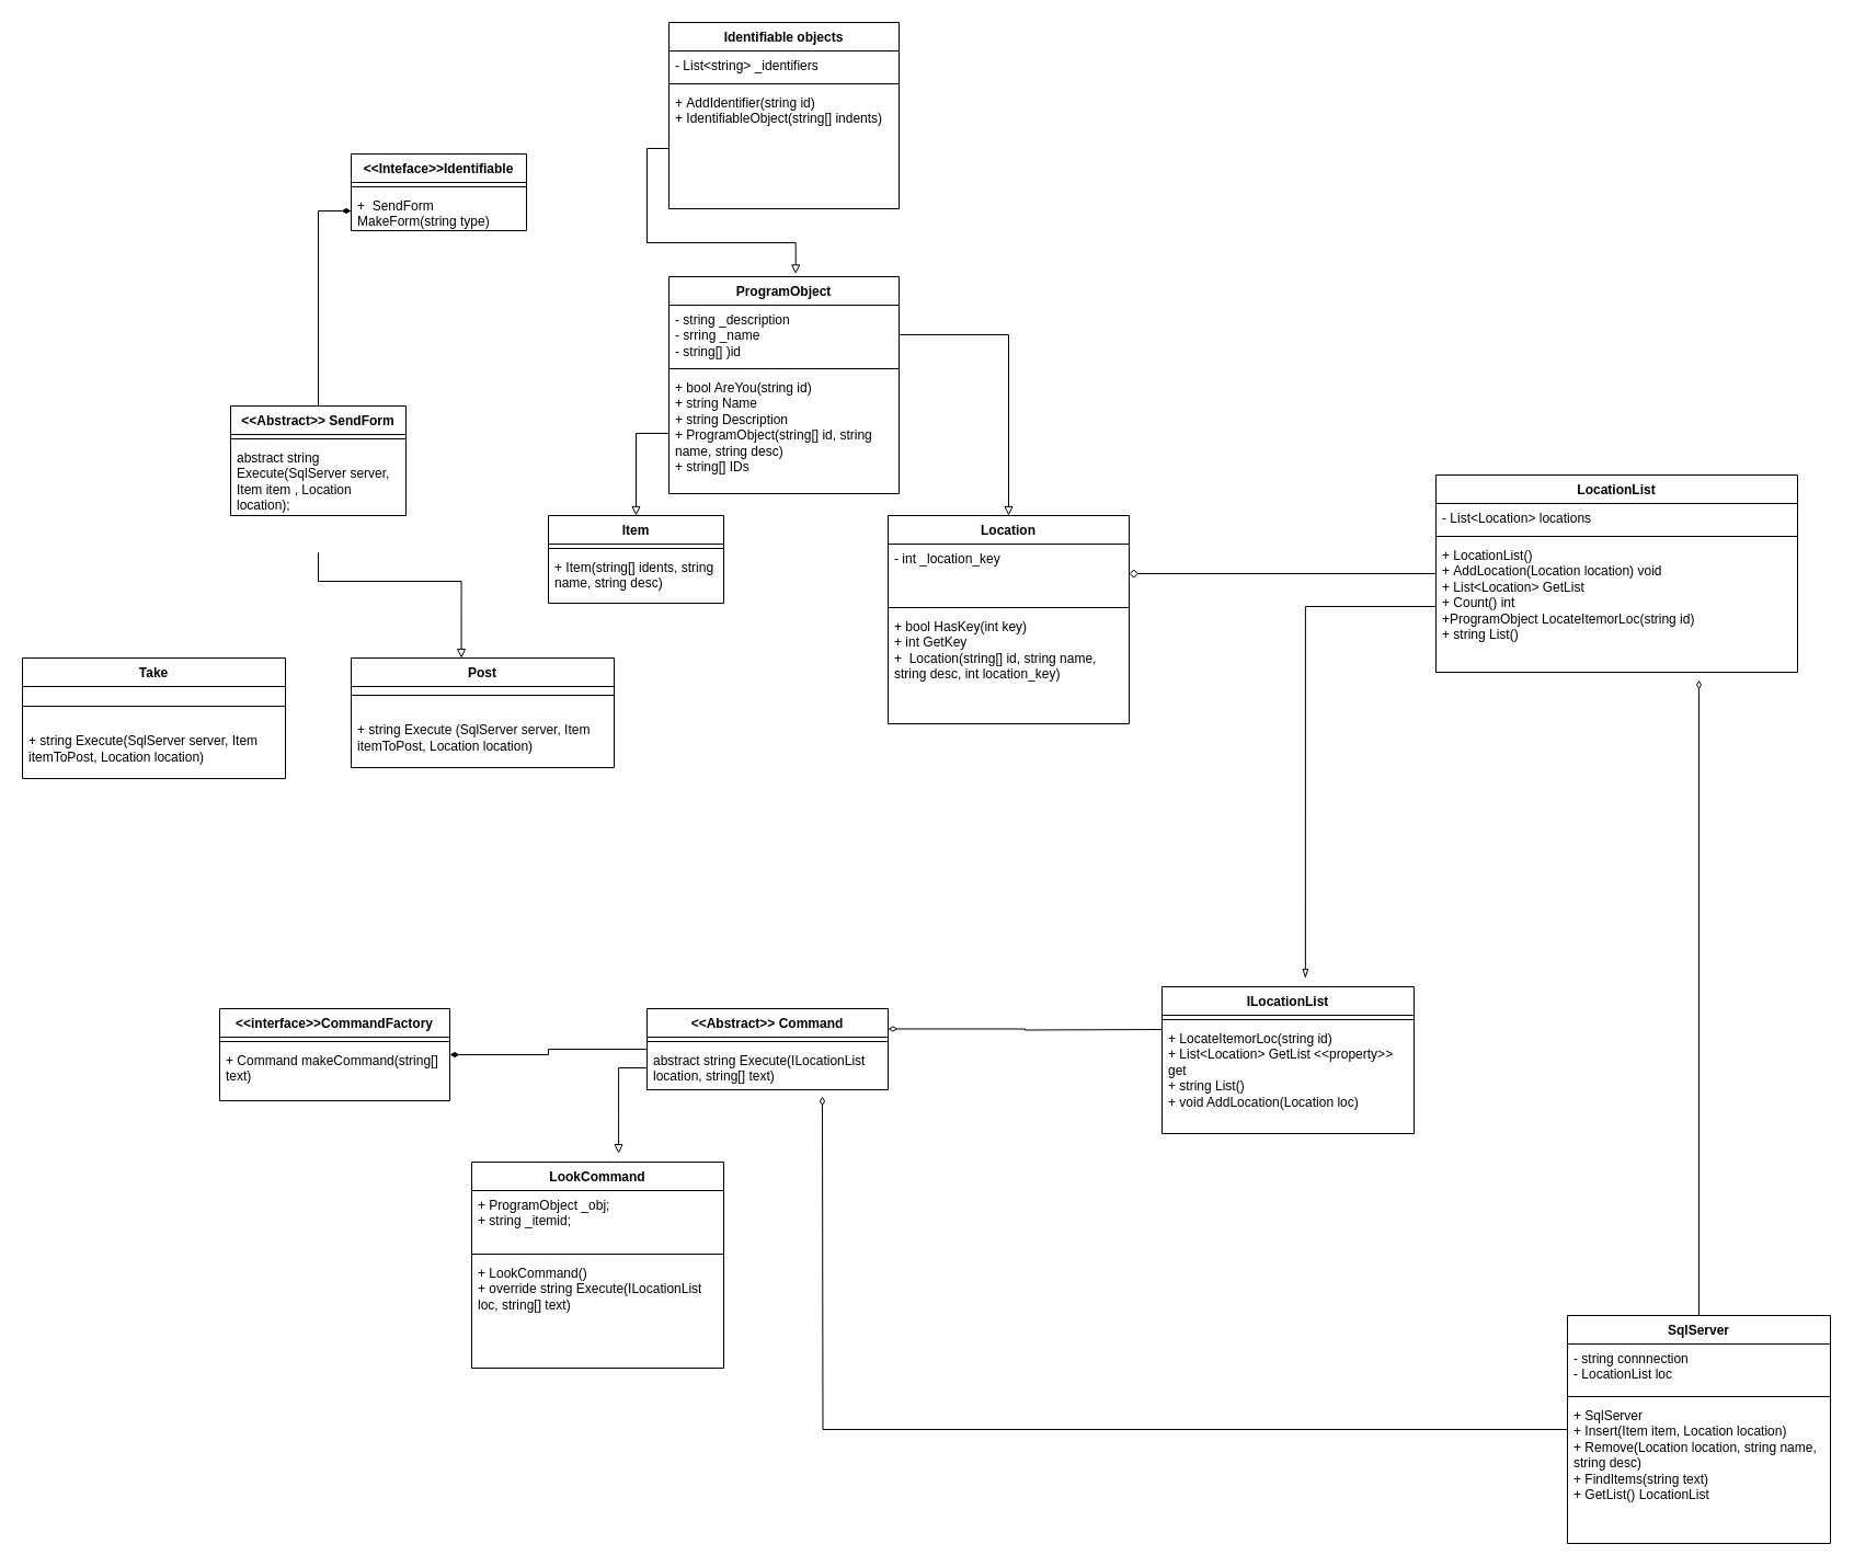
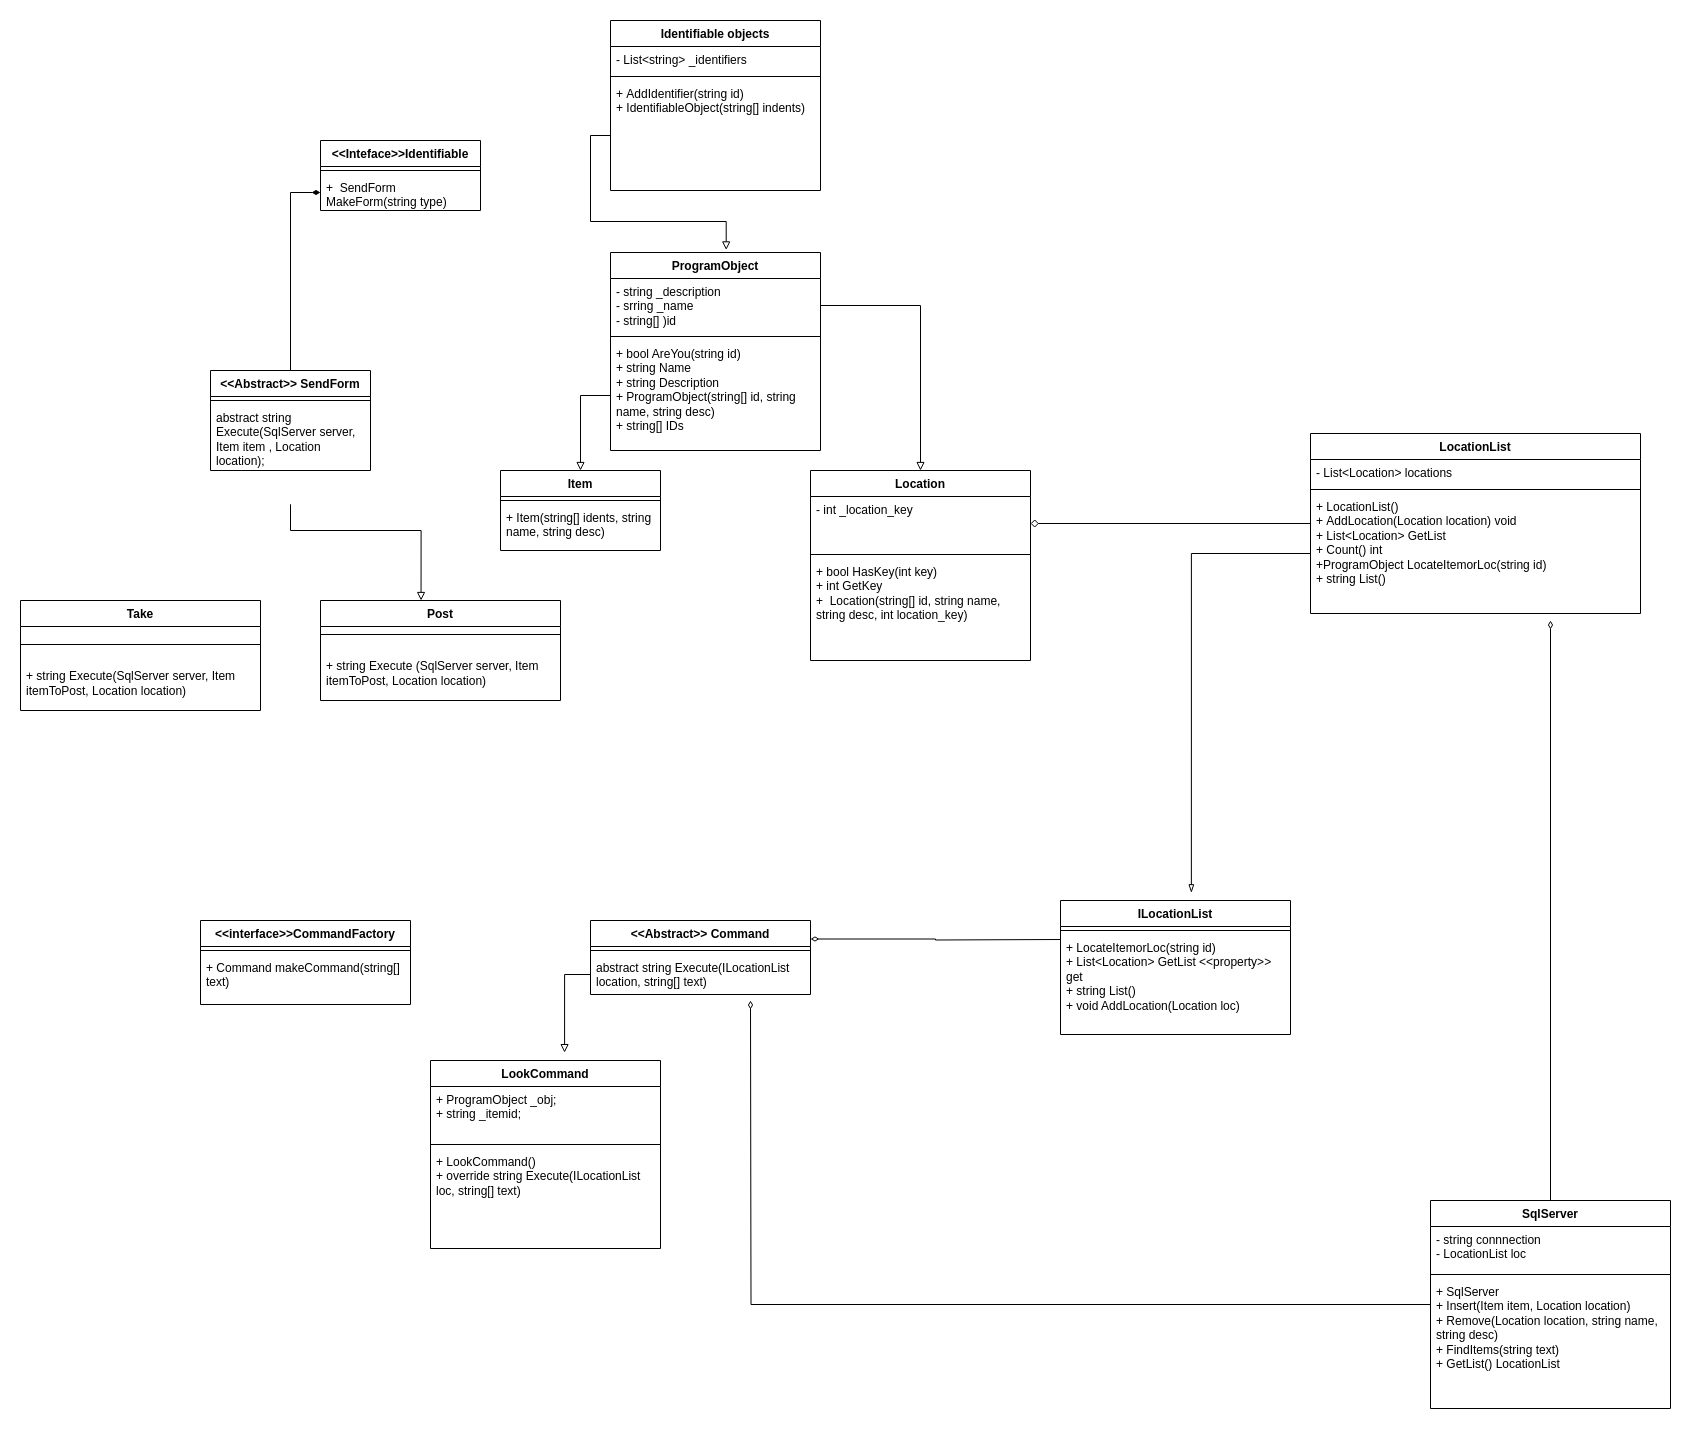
- <mxCell id="9" style="edgeStyle=orthogonalEdgeStyle;rounded=0;orthogonalLoop=1;jettySize=auto;html=1;entryX=1;entryY=0.5;entryDx=0;entryDy=0;endArrow=diamondThin;endFill=1;" parent="1" source="10" target="33" edge="1"><mxGeometry relative="1" as="geometry" /></mxCell>
